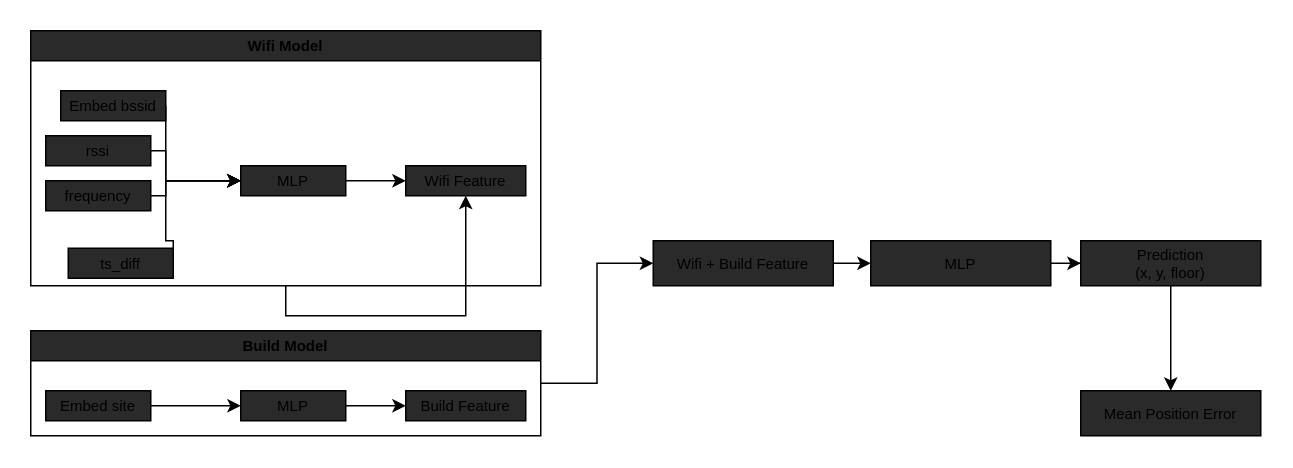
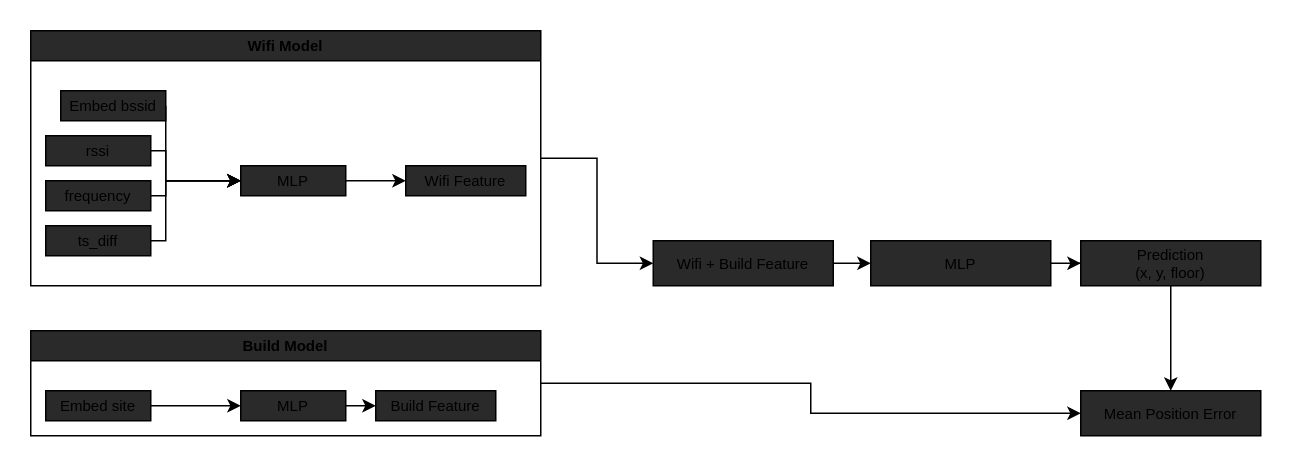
- <mxCell id="10" value="ts_diff" style="rounded=0;whiteSpace=wrap;html=1;fillColor=#2a2a2a;gradientColor=none;fontSize=10;align=center;" vertex="1" parent="3"><mxGeometry x="25" y="145" width="70" height="20" as="geometry" /></mxCell>
+ <mxCell id="10" value="ts_diff" style="rounded=0;whiteSpace=wrap;html=1;fillColor=#2a2a2a;gradientColor=none;fontSize=10;align=center;" vertex="1" parent="3"><mxGeometry x="10" y="130" width="70" height="20" as="geometry" /></mxCell>
- <mxCell id="2" style="edgeStyle=orthogonalEdgeStyle;rounded=0;orthogonalLoop=1;jettySize=auto;html=1;fontSize=10;" edge="1" parent="1" source="3" target="14"><mxGeometry relative="1" as="geometry" /></mxCell>
+ <mxCell id="2" style="edgeStyle=orthogonalEdgeStyle;rounded=0;orthogonalLoop=1;jettySize=auto;html=1;entryX=0;entryY=0.5;entryDx=0;entryDy=0;fontSize=10;" edge="1" parent="1" source="3" target="23"><mxGeometry relative="1" as="geometry" /></mxCell>
- <mxCell id="15" style="edgeStyle=orthogonalEdgeStyle;rounded=0;orthogonalLoop=1;jettySize=auto;html=1;entryX=0;entryY=0.5;entryDx=0;entryDy=0;fontSize=10;" edge="1" parent="1" source="16" target="23"><mxGeometry relative="1" as="geometry" /></mxCell>
+ <mxCell id="15" style="edgeStyle=orthogonalEdgeStyle;rounded=0;orthogonalLoop=1;jettySize=auto;html=1;fontSize=10;" edge="1" parent="1" source="16" target="28"><mxGeometry relative="1" as="geometry" /></mxCell>
- <mxCell id="21" value="Build Feature" style="rounded=0;whiteSpace=wrap;html=1;fillColor=#2a2a2a;gradientColor=none;fontSize=10;align=center;" vertex="1" parent="16"><mxGeometry x="250" y="40" width="80" height="20" as="geometry" /></mxCell>
+ <mxCell id="21" value="Build Feature" style="rounded=0;whiteSpace=wrap;html=1;fillColor=#2a2a2a;gradientColor=none;fontSize=10;align=center;" vertex="1" parent="16"><mxGeometry x="230" y="40" width="80" height="20" as="geometry" /></mxCell>
